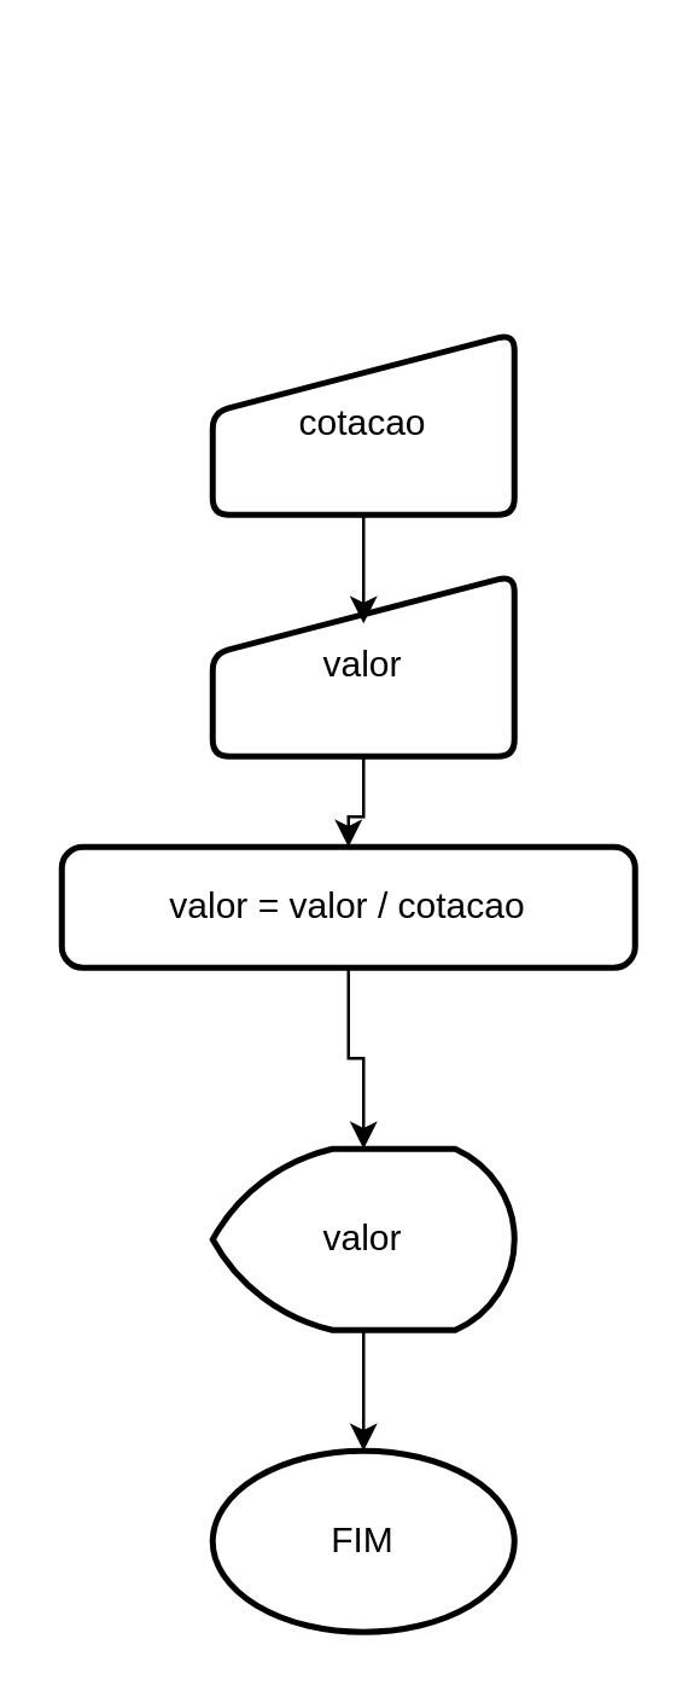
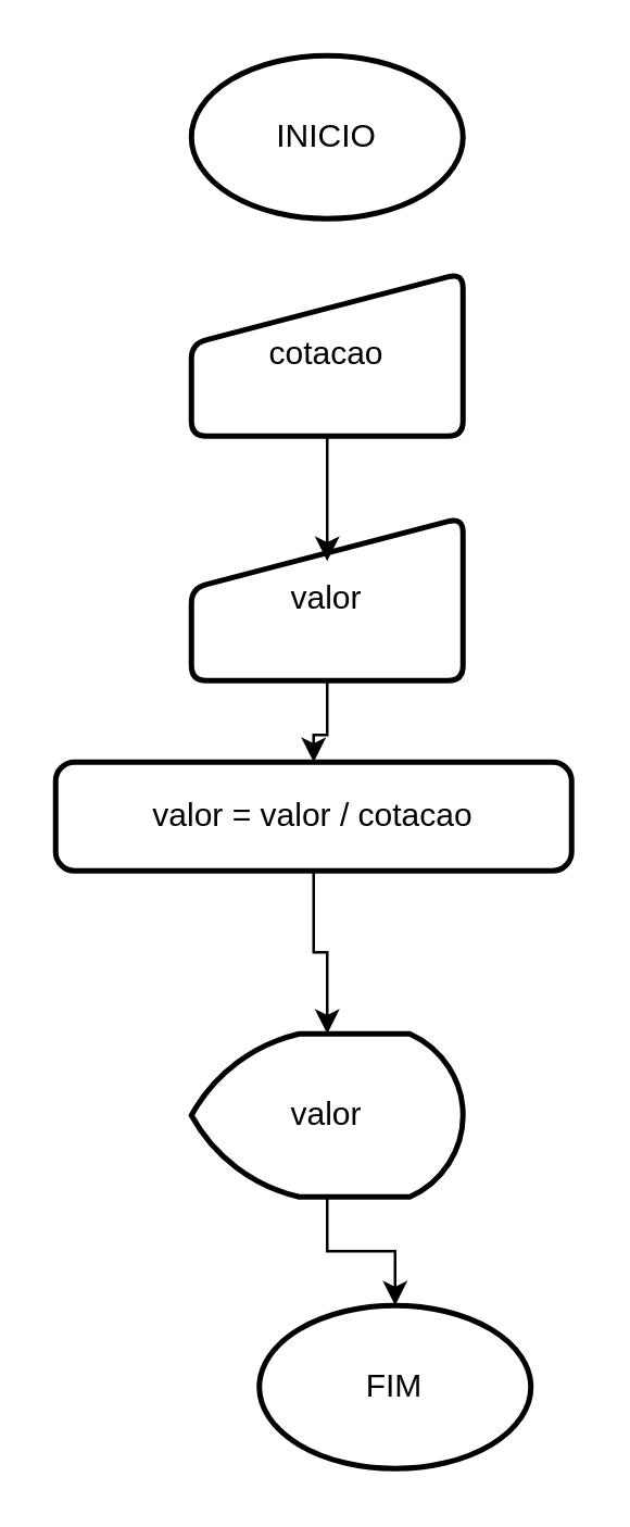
+ <mxCell id="2" value="INICIO" style="strokeWidth=2;html=1;shape=mxgraph.flowchart.start_1;whiteSpace=wrap;" vertex="1" parent="1"><mxGeometry x="70" y="20" width="100" height="60" as="geometry" /></mxCell>
- <mxCell id="4" value="cotacao" style="html=1;strokeWidth=2;shape=manualInput;whiteSpace=wrap;rounded=1;size=26;arcSize=11;" vertex="1" parent="1"><mxGeometry x="70" y="110" width="100" height="60" as="geometry" /></mxCell>
+ <mxCell id="4" value="cotacao" style="html=1;strokeWidth=2;shape=manualInput;whiteSpace=wrap;rounded=1;size=26;arcSize=11;" vertex="1" parent="1"><mxGeometry x="70" y="100" width="100" height="60" as="geometry" /></mxCell>
- <mxCell id="3" value="FIM" style="strokeWidth=2;html=1;shape=mxgraph.flowchart.start_1;whiteSpace=wrap;" vertex="1" parent="1"><mxGeometry x="70" y="480" width="100" height="60" as="geometry" /></mxCell>
+ <mxCell id="3" value="FIM" style="strokeWidth=2;html=1;shape=mxgraph.flowchart.start_1;whiteSpace=wrap;" vertex="1" parent="1"><mxGeometry x="95" y="480" width="100" height="60" as="geometry" /></mxCell>
